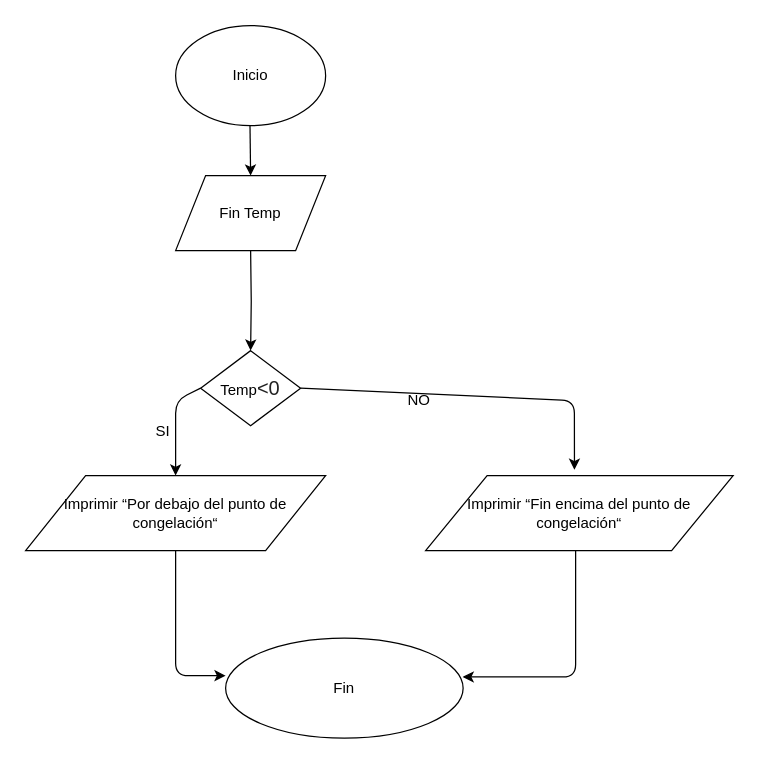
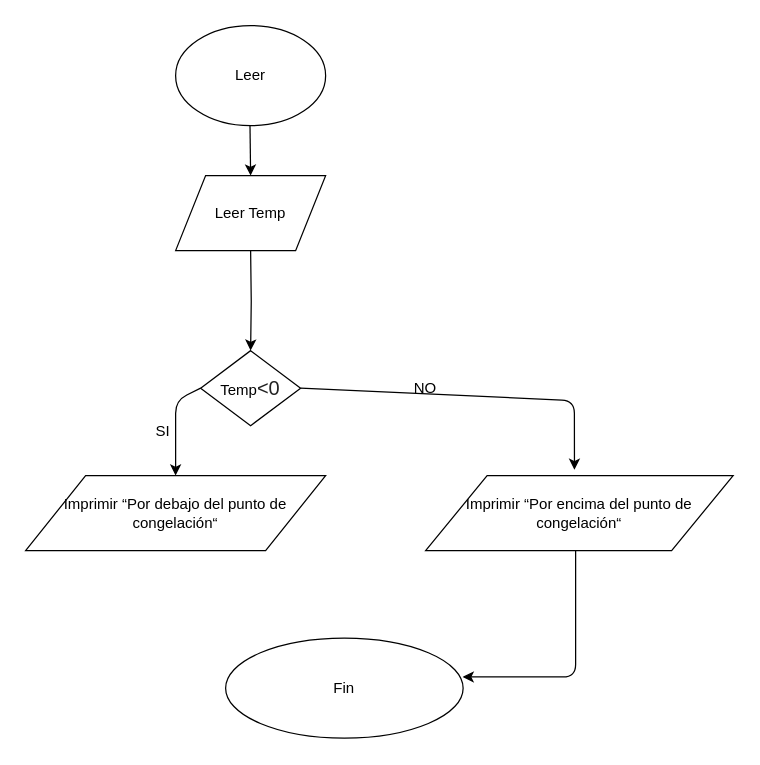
- <mxCell id="2" value="Inicio" style="ellipse;whiteSpace=wrap;html=1;" vertex="1" parent="1"><mxGeometry x="140" width="120" height="80" as="geometry" y="20" /></mxCell>
+ <mxCell id="2" value="Leer" style="ellipse;whiteSpace=wrap;html=1;" vertex="1" parent="1"><mxGeometry x="140" width="120" height="80" as="geometry" y="20" /></mxCell>
- <mxCell id="6" value="Fin Temp" style="shape=parallelogram;perimeter=parallelogramPerimeter;whiteSpace=wrap;html=1;" vertex="1" parent="1"><mxGeometry x="140" y="140" width="120" height="60" as="geometry" /></mxCell>
+ <mxCell id="6" value="Leer Temp" style="shape=parallelogram;perimeter=parallelogramPerimeter;whiteSpace=wrap;html=1;" vertex="1" parent="1"><mxGeometry x="140" y="140" width="120" height="60" as="geometry" /></mxCell>
- <mxCell id="10" value="NO" style="text;html=1;strokeColor=none;fillColor=none;align=center;verticalAlign=middle;whiteSpace=wrap;rounded=0;" vertex="1" parent="1"><mxGeometry x="315" y="310" width="40" height="20" as="geometry" /></mxCell>
+ <mxCell id="10" value="NO" style="text;html=1;strokeColor=none;fillColor=none;align=center;verticalAlign=middle;whiteSpace=wrap;rounded=0;" vertex="1" parent="1"><mxGeometry x="320" y="300" width="40" height="20" as="geometry" /></mxCell>
- <mxCell id="12" value="Imprimir “Fin encima del punto de congelación“" style="shape=parallelogram;perimeter=parallelogramPerimeter;whiteSpace=wrap;html=1;align=center;verticalAlign=middle;labelPosition=center;verticalLabelPosition=middle;horizontal=1;" vertex="1" parent="1"><mxGeometry x="340" y="380" width="246" height="60" as="geometry" /></mxCell>
+ <mxCell id="12" value="Imprimir “Por encima del punto de congelación“" style="shape=parallelogram;perimeter=parallelogramPerimeter;whiteSpace=wrap;html=1;align=center;verticalAlign=middle;labelPosition=center;verticalLabelPosition=middle;horizontal=1;" vertex="1" parent="1"><mxGeometry x="340" y="380" width="246" height="60" as="geometry" /></mxCell>
- <mxCell id="13" value="" style="endArrow=classic;html=1;exitX=0.5;exitY=1;exitDx=0;exitDy=0;entryX=0;entryY=0.375;entryDx=0;entryDy=0;entryPerimeter=0;" edge="1" parent="1" source="11" target="15"><mxGeometry width="50" height="50" relative="1" as="geometry"><mxPoint x="20" y="510" as="sourcePoint" /><mxPoint x="140" y="540" as="targetPoint" /><Array as="points"><mxPoint x="140" y="540" /></Array></mxGeometry></mxCell>
